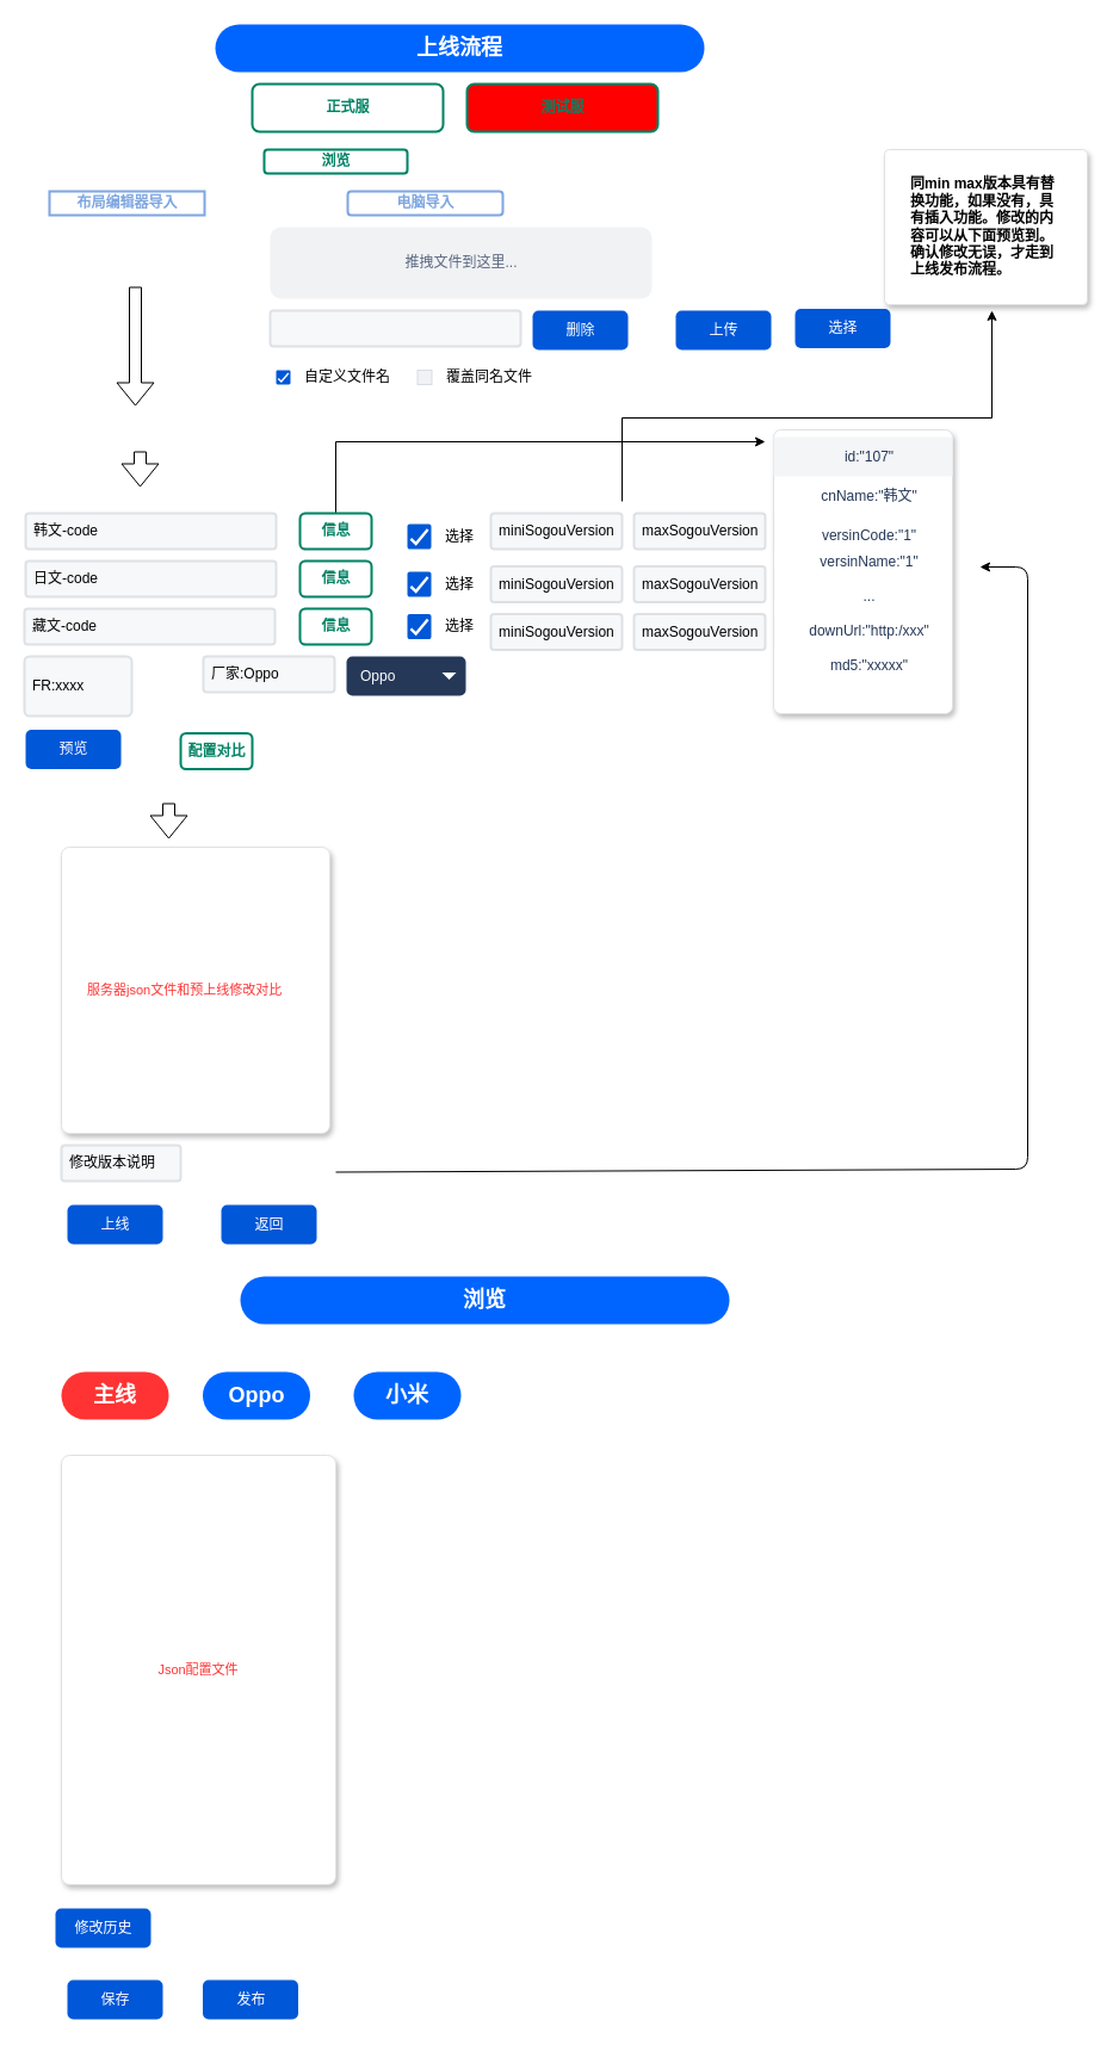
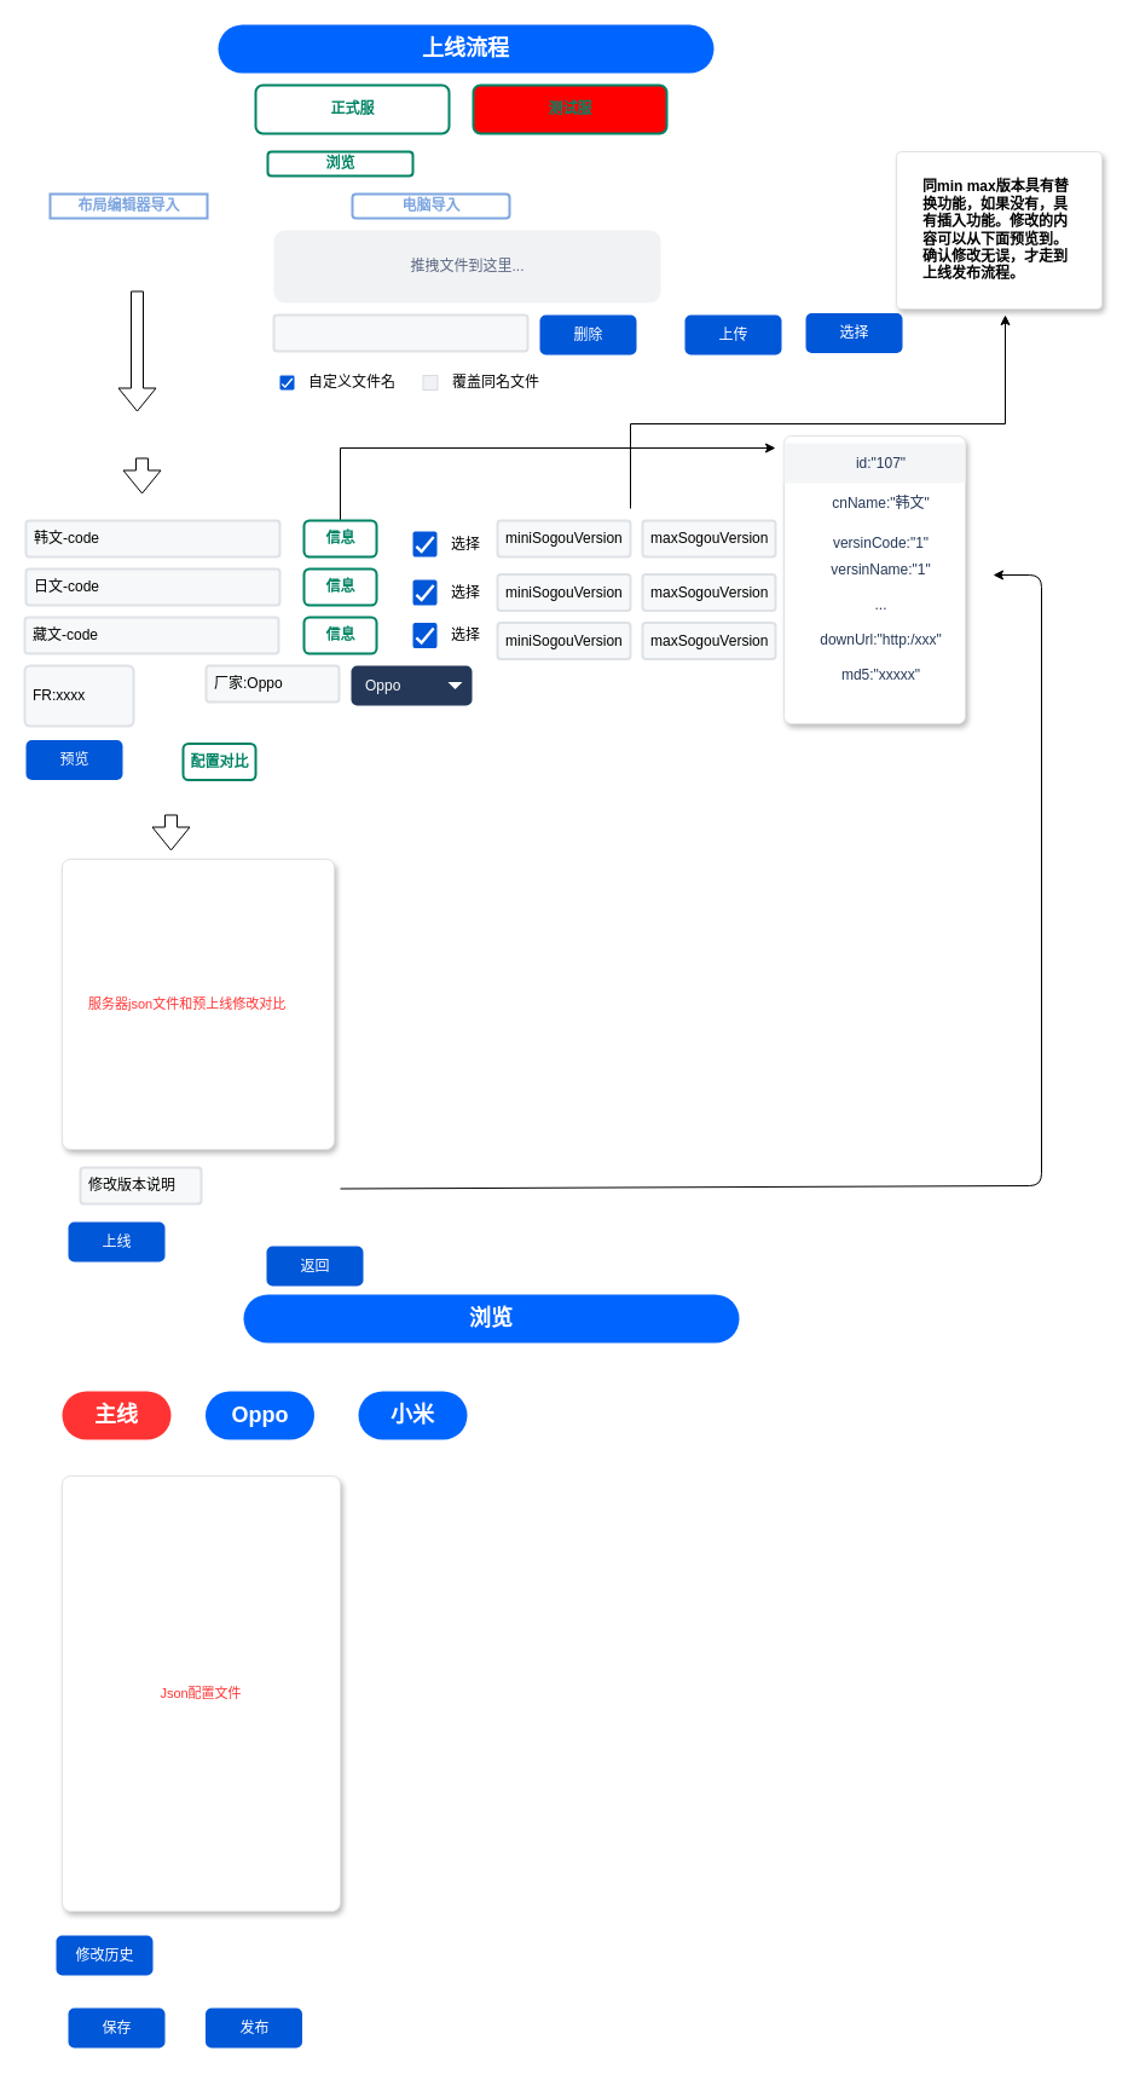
- <mxCell id="62" value="修改版本说明" style="rounded=1;arcSize=9;fillColor=#F7F8F9;align=left;spacingLeft=5;strokeColor=#DEE1E6;html=1;strokeWidth=2;fontSize=12" vertex="1" parent="1"><mxGeometry x="51" y="960" width="100" height="30" as="geometry" /></mxCell>
+ <mxCell id="62" value="修改版本说明" style="rounded=1;arcSize=9;fillColor=#F7F8F9;align=left;spacingLeft=5;strokeColor=#DEE1E6;html=1;strokeWidth=2;fontSize=12" vertex="1" parent="1"><mxGeometry x="66" y="965" width="100" height="30" as="geometry" /></mxCell>
- <mxCell id="43" value="返回" style="rounded=1;fillColor=#0057D8;align=center;strokeColor=none;html=1;fontColor=#ffffff;fontSize=12" vertex="1" parent="1"><mxGeometry x="185" y="1010" width="80" height="33" as="geometry" /></mxCell>
+ <mxCell id="43" value="返回" style="rounded=1;fillColor=#0057D8;align=center;strokeColor=none;html=1;fontColor=#ffffff;fontSize=12" vertex="1" parent="1"><mxGeometry x="220" y="1030" width="80" height="33" as="geometry" /></mxCell>
